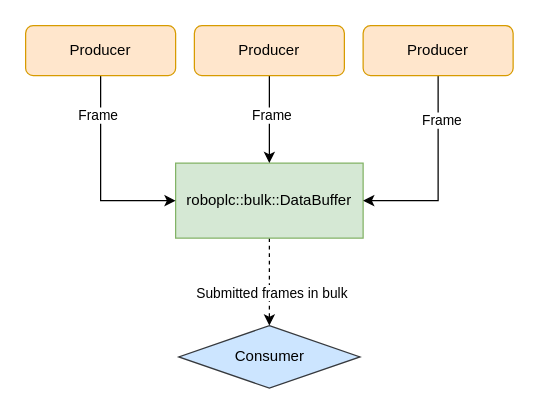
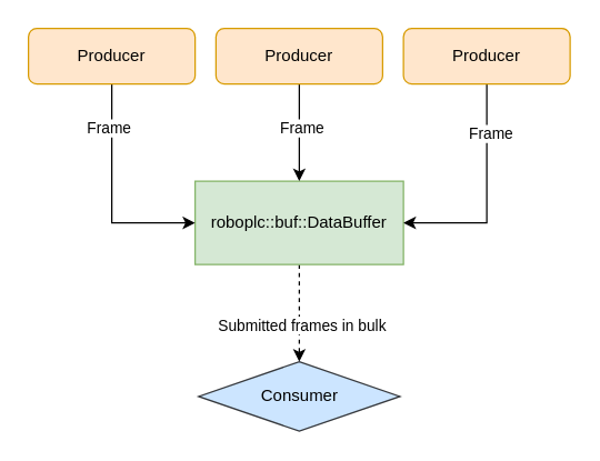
- <mxCell id="4" value="roboplc::bulk::DataBuffer" style="rounded=0;whiteSpace=wrap;html=1;fillColor=#d5e8d4;strokeColor=#82b366;" vertex="1" parent="1"><mxGeometry x="140" y="130" width="150" height="60" as="geometry" /></mxCell>
+ <mxCell id="4" value="roboplc::buf::DataBuffer" style="rounded=0;whiteSpace=wrap;html=1;fillColor=#d5e8d4;strokeColor=#82b366;" vertex="1" parent="1"><mxGeometry x="140" y="130" width="150" height="60" as="geometry" /></mxCell>
